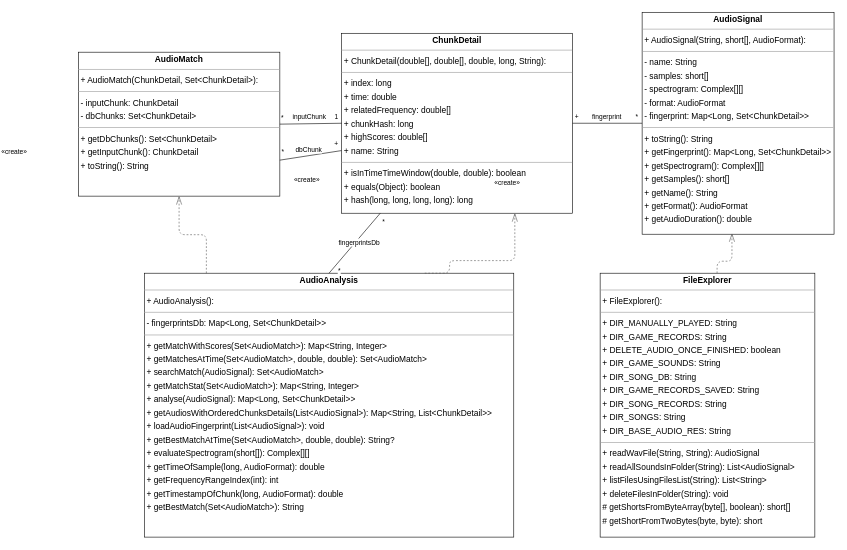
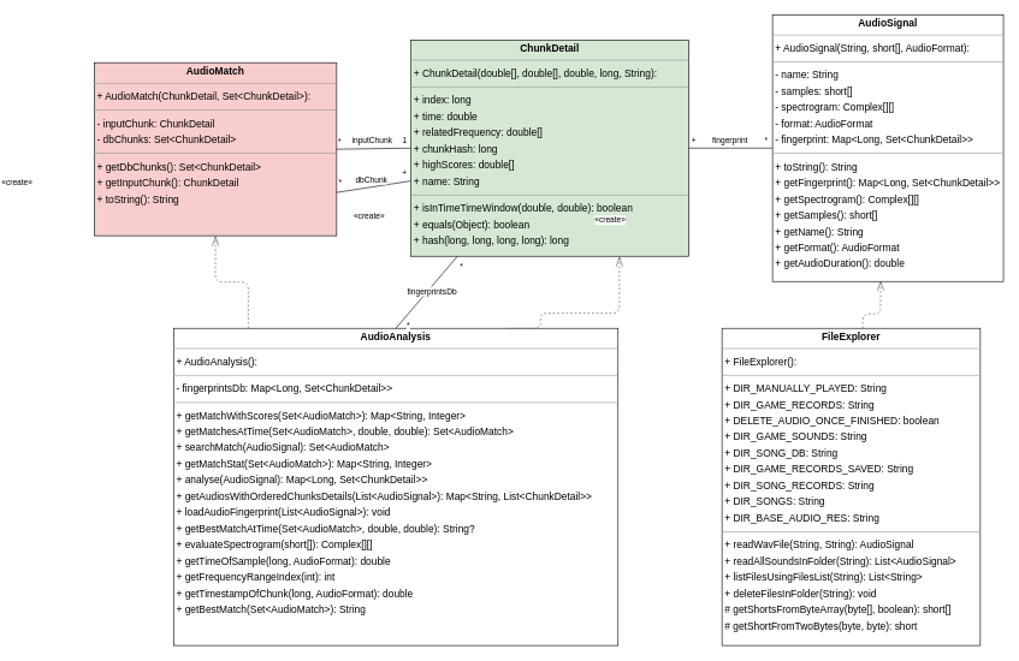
- <mxCell id="5" value="&lt;p style=&quot;margin:0px;margin-top:4px;text-align:center;&quot;&gt;&lt;b&gt;ChunkDetail&lt;/b&gt;&lt;/p&gt;&lt;hr size=&quot;1&quot;&gt;&lt;p style=&quot;margin:0 0 0 4px;line-height:1.6;&quot;&gt;+ ChunkDetail(double[], double[], double, long, String): &lt;/p&gt;&lt;hr size=&quot;1&quot;&gt;&lt;p style=&quot;margin:0 0 0 4px;line-height:1.6;&quot;&gt;+ index: long&lt;br&gt;+ time: double&lt;br&gt;+ relatedFrequency: double[]&lt;br&gt;+ chunkHash: long&lt;br&gt;+ highScores: double[]&lt;br&gt;+ name: String&lt;/p&gt;&lt;hr size=&quot;1&quot;&gt;&lt;p style=&quot;margin:0 0 0 4px;line-height:1.6;&quot;&gt;+ isInTimeTimeWindow(double, double): boolean&lt;br&gt;+ equals(Object): boolean&lt;br&gt;+ hash(long, long, long, long): long&lt;br&gt;&lt;br&gt;&lt;/p&gt;" style="verticalAlign=top;align=left;overflow=fill;fontSize=14;fontFamily=Helvetica;html=1;rounded=0;shadow=0;comic=0;labelBackgroundColor=none;strokeWidth=1;" parent="1" vertex="1"><mxGeometry x="459" y="55" width="385" height="300" as="geometry" /></mxCell>
+ <mxCell id="5" value="&lt;p style=&quot;margin:0px;margin-top:4px;text-align:center;&quot;&gt;&lt;b&gt;ChunkDetail&lt;/b&gt;&lt;/p&gt;&lt;hr size=&quot;1&quot;&gt;&lt;p style=&quot;margin:0 0 0 4px;line-height:1.6;&quot;&gt;+ ChunkDetail(double[], double[], double, long, String): &lt;/p&gt;&lt;hr size=&quot;1&quot;&gt;&lt;p style=&quot;margin:0 0 0 4px;line-height:1.6;&quot;&gt;+ index: long&lt;br&gt;+ time: double&lt;br&gt;+ relatedFrequency: double[]&lt;br&gt;+ chunkHash: long&lt;br&gt;+ highScores: double[]&lt;br&gt;+ name: String&lt;/p&gt;&lt;hr size=&quot;1&quot;&gt;&lt;p style=&quot;margin:0 0 0 4px;line-height:1.6;&quot;&gt;+ isInTimeTimeWindow(double, double): boolean&lt;br&gt;+ equals(Object): boolean&lt;br&gt;+ hash(long, long, long, long): long&lt;br&gt;&lt;br&gt;&lt;/p&gt;" style="verticalAlign=top;align=left;overflow=fill;fontSize=14;fontFamily=Helvetica;html=1;rounded=0;shadow=0;comic=0;labelBackgroundColor=none;strokeWidth=1;fillColor=#d5e8d4;" parent="1" vertex="1"><mxGeometry x="459" y="55" width="385" height="300" as="geometry" /></mxCell>
- <mxCell id="3" value="&lt;p style=&quot;margin:0px;margin-top:4px;text-align:center;&quot;&gt;&lt;b&gt;AudioMatch&lt;/b&gt;&lt;/p&gt;&lt;hr size=&quot;1&quot;/&gt;&lt;p style=&quot;margin:0 0 0 4px;line-height:1.6;&quot;&gt;+ AudioMatch(ChunkDetail, Set&amp;lt;ChunkDetail&amp;gt;): &lt;/p&gt;&lt;hr size=&quot;1&quot;/&gt;&lt;p style=&quot;margin:0 0 0 4px;line-height:1.6;&quot;&gt;- inputChunk: ChunkDetail&lt;br/&gt;- dbChunks: Set&amp;lt;ChunkDetail&amp;gt;&lt;/p&gt;&lt;hr size=&quot;1&quot;/&gt;&lt;p style=&quot;margin:0 0 0 4px;line-height:1.6;&quot;&gt;+ getDbChunks(): Set&amp;lt;ChunkDetail&amp;gt;&lt;br/&gt;+ getInputChunk(): ChunkDetail&lt;br/&gt;+ toString(): String&lt;/p&gt;" style="verticalAlign=top;align=left;overflow=fill;fontSize=14;fontFamily=Helvetica;html=1;rounded=0;shadow=0;comic=0;labelBackgroundColor=none;strokeWidth=1;" parent="1" vertex="1"><mxGeometry x="20" y="86.5" width="336" height="240" as="geometry" /></mxCell>
+ <mxCell id="3" value="&lt;p style=&quot;margin:0px;margin-top:4px;text-align:center;&quot;&gt;&lt;b&gt;AudioMatch&lt;/b&gt;&lt;/p&gt;&lt;hr size=&quot;1&quot;/&gt;&lt;p style=&quot;margin:0 0 0 4px;line-height:1.6;&quot;&gt;+ AudioMatch(ChunkDetail, Set&amp;lt;ChunkDetail&amp;gt;): &lt;/p&gt;&lt;hr size=&quot;1&quot;/&gt;&lt;p style=&quot;margin:0 0 0 4px;line-height:1.6;&quot;&gt;- inputChunk: ChunkDetail&lt;br/&gt;- dbChunks: Set&amp;lt;ChunkDetail&amp;gt;&lt;/p&gt;&lt;hr size=&quot;1&quot;/&gt;&lt;p style=&quot;margin:0 0 0 4px;line-height:1.6;&quot;&gt;+ getDbChunks(): Set&amp;lt;ChunkDetail&amp;gt;&lt;br/&gt;+ getInputChunk(): ChunkDetail&lt;br/&gt;+ toString(): String&lt;/p&gt;" style="verticalAlign=top;align=left;overflow=fill;fontSize=14;fontFamily=Helvetica;html=1;rounded=0;shadow=0;comic=0;labelBackgroundColor=none;strokeWidth=1;fillColor=#f8cecc;" parent="1" vertex="1"><mxGeometry x="20" y="86.5" width="336" height="240" as="geometry" /></mxCell>
